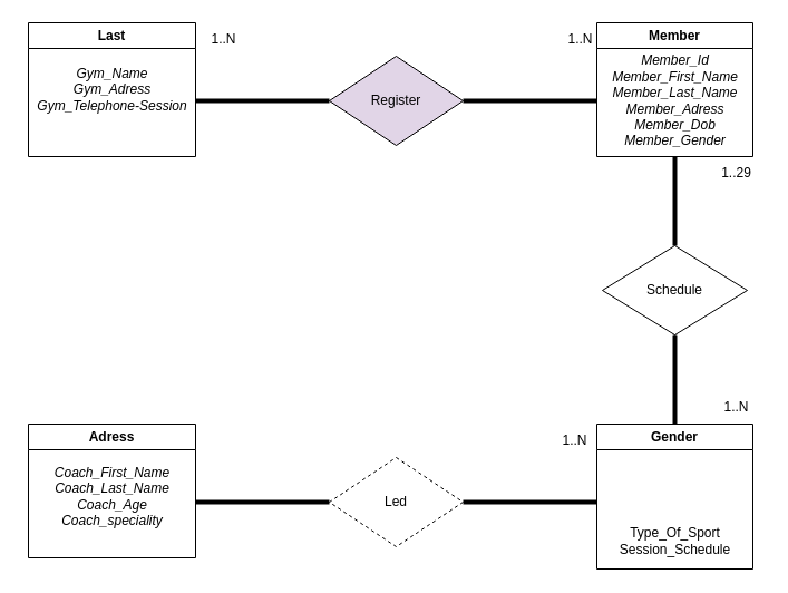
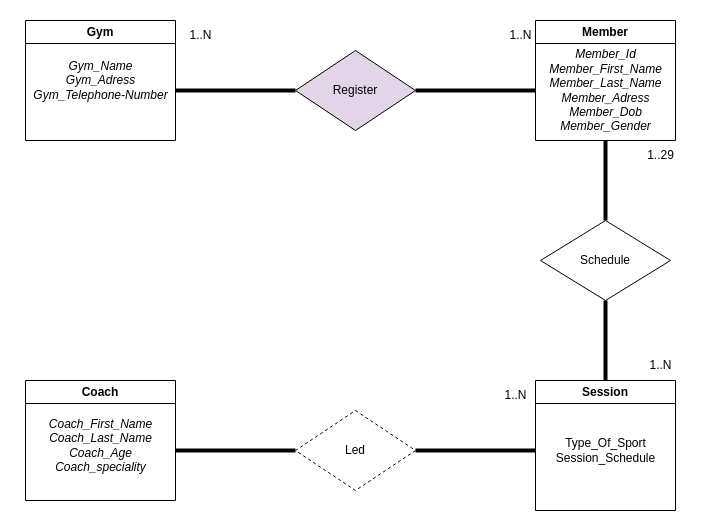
- <mxCell id="2" value="Last" style="swimlane;whiteSpace=wrap;html=1;" vertex="1" parent="1"><mxGeometry x="25" y="20" width="150" height="120" as="geometry" /></mxCell>
+ <mxCell id="2" value="Gym" style="swimlane;whiteSpace=wrap;html=1;" vertex="1" parent="1"><mxGeometry x="25" y="20" width="150" height="120" as="geometry" /></mxCell>
- <mxCell id="3" value="&lt;i&gt;Gym_Name&lt;br&gt;Gym_Adress&lt;br&gt;Gym_Telephone-Session&lt;/i&gt;" style="text;html=1;align=center;verticalAlign=middle;resizable=0;points=[];autosize=1;strokeColor=none;fillColor=none;" vertex="1" parent="2"><mxGeometry x="-5" y="30" width="160" height="60" as="geometry" /></mxCell>
+ <mxCell id="3" value="&lt;i&gt;Gym_Name&lt;br&gt;Gym_Adress&lt;br&gt;Gym_Telephone-Number&lt;/i&gt;" style="text;html=1;align=center;verticalAlign=middle;resizable=0;points=[];autosize=1;strokeColor=none;fillColor=none;" vertex="1" parent="2"><mxGeometry x="-5" y="30" width="160" height="60" as="geometry" /></mxCell>
- <mxCell id="8" value="Adress" style="swimlane;whiteSpace=wrap;html=1;startSize=23;" vertex="1" parent="1"><mxGeometry x="25" y="380" width="150" height="120" as="geometry" /></mxCell>
+ <mxCell id="8" value="Coach" style="swimlane;whiteSpace=wrap;html=1;startSize=23;" vertex="1" parent="1"><mxGeometry x="25" y="380" width="150" height="120" as="geometry" /></mxCell>
- <mxCell id="6" value="Gender" style="swimlane;whiteSpace=wrap;html=1;" vertex="1" parent="1"><mxGeometry x="535" y="380" width="140" height="130" as="geometry" /></mxCell>
+ <mxCell id="6" value="Session" style="swimlane;whiteSpace=wrap;html=1;" vertex="1" parent="1"><mxGeometry x="535" y="380" width="140" height="130" as="geometry" /></mxCell>
- <mxCell id="7" value="Type_Of_Sport&lt;br&gt;Session_Schedule&lt;br&gt;" style="text;html=1;align=center;verticalAlign=middle;resizable=0;points=[];autosize=1;strokeColor=none;fillColor=none;" vertex="1" parent="6"><mxGeometry x="10" y="85" width="120" height="40" as="geometry" /></mxCell>
+ <mxCell id="7" value="Type_Of_Sport&lt;br&gt;Session_Schedule&lt;br&gt;" style="text;html=1;align=center;verticalAlign=middle;resizable=0;points=[];autosize=1;strokeColor=none;fillColor=none;" vertex="1" parent="6"><mxGeometry x="10" y="50" width="120" height="40" as="geometry" /></mxCell>
